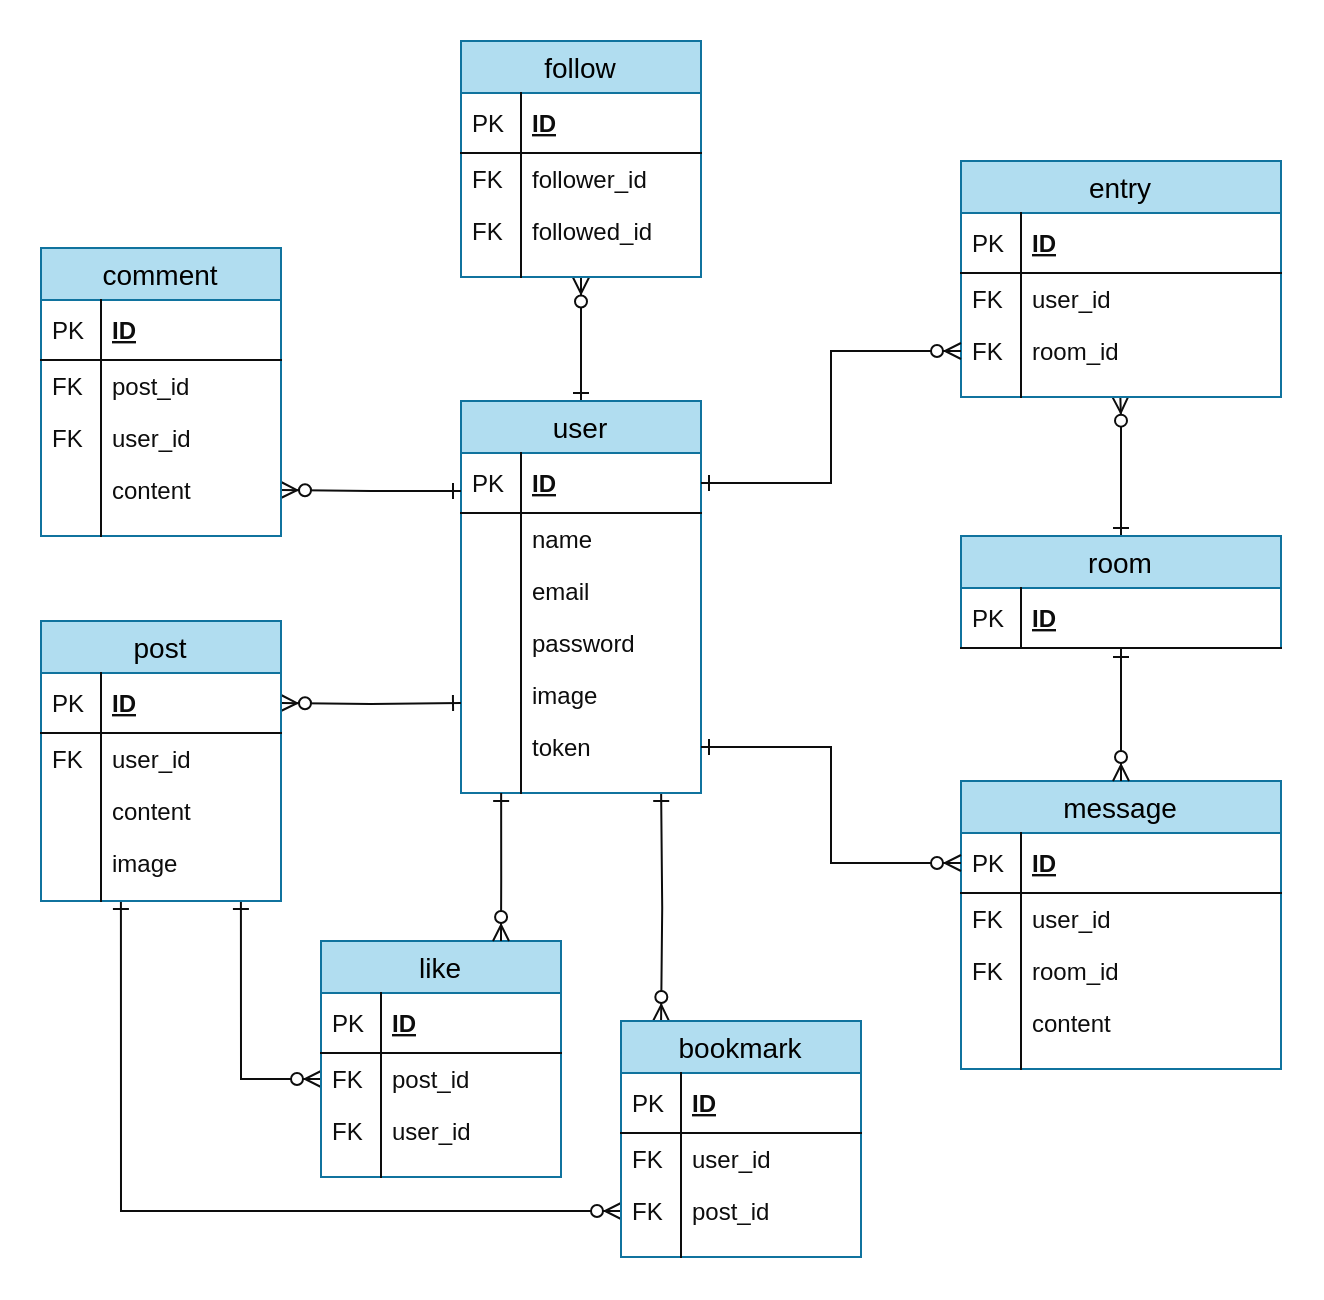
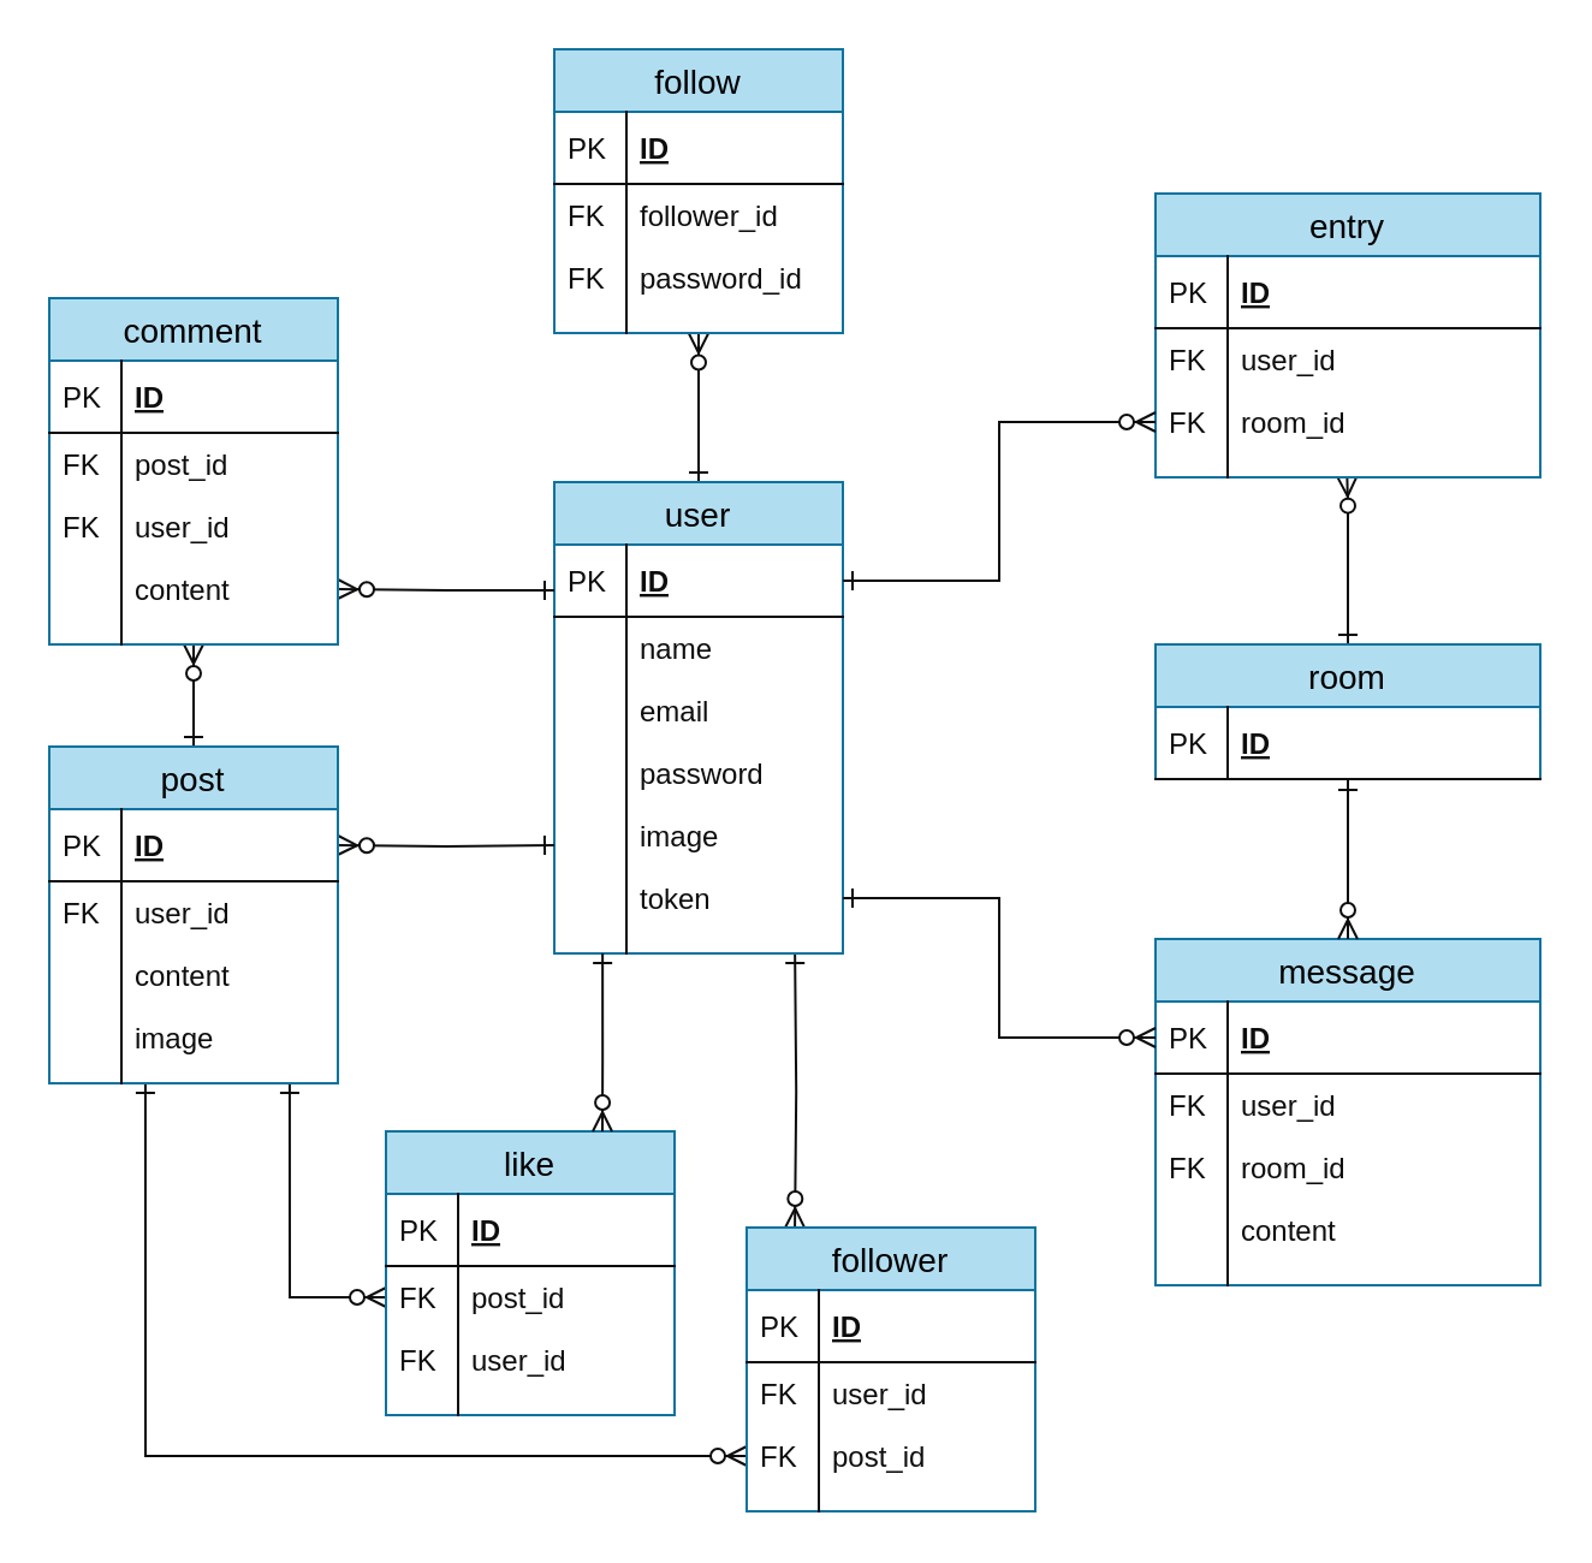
- <mxCell id="83" value="followed_id" style="shape=partialRectangle;top=0;left=0;right=0;bottom=0;align=left;verticalAlign=top;spacingLeft=34;spacingRight=4;overflow=hidden;rotatable=0;points=[[0,0.5],[1,0.5]];portConstraint=eastwest;dropTarget=0;fontSize=12;fillColor=none;labelBackgroundColor=none;strokeColor=#0D0D0D;fontColor=#0D0D0D;" parent="78" vertex="1"><mxGeometry y="82" width="120" height="26" as="geometry" /></mxCell>
+ <mxCell id="83" value="password_id" style="shape=partialRectangle;top=0;left=0;right=0;bottom=0;align=left;verticalAlign=top;spacingLeft=34;spacingRight=4;overflow=hidden;rotatable=0;points=[[0,0.5],[1,0.5]];portConstraint=eastwest;dropTarget=0;fontSize=12;fillColor=none;labelBackgroundColor=none;strokeColor=#0D0D0D;fontColor=#0D0D0D;" parent="78" vertex="1"><mxGeometry y="82" width="120" height="26" as="geometry" /></mxCell>
+ <mxCell id="42" style="edgeStyle=orthogonalEdgeStyle;rounded=0;jumpStyle=none;orthogonalLoop=1;jettySize=auto;html=1;exitX=0.5;exitY=0;exitDx=0;exitDy=0;entryX=0.5;entryY=1;entryDx=0;entryDy=0;shadow=0;startArrow=ERone;startFill=0;endArrow=ERzeroToMany;endFill=1;fontColor=#0D0D0D;fillColor=none;labelBackgroundColor=none;strokeColor=#0D0D0D;" parent="1" source="43" target="90" edge="1"><mxGeometry relative="1" as="geometry" /></mxCell>
- <mxCell id="23" value="bookmark" style="swimlane;fontStyle=0;childLayout=stackLayout;horizontal=1;startSize=26;horizontalStack=0;resizeParent=1;resizeParentMax=0;resizeLast=0;collapsible=1;marginBottom=0;align=center;fontSize=14;fillColor=#b1ddf0;labelBackgroundColor=none;strokeColor=#10739e;fontColor=#000000;" parent="1" vertex="1"><mxGeometry x="310" y="510" width="120" height="118" as="geometry" /></mxCell>
+ <mxCell id="23" value="follower" style="swimlane;fontStyle=0;childLayout=stackLayout;horizontal=1;startSize=26;horizontalStack=0;resizeParent=1;resizeParentMax=0;resizeLast=0;collapsible=1;marginBottom=0;align=center;fontSize=14;fillColor=#b1ddf0;labelBackgroundColor=none;strokeColor=#10739e;fontColor=#000000;" parent="1" vertex="1"><mxGeometry x="310" y="510" width="120" height="118" as="geometry" /></mxCell>
